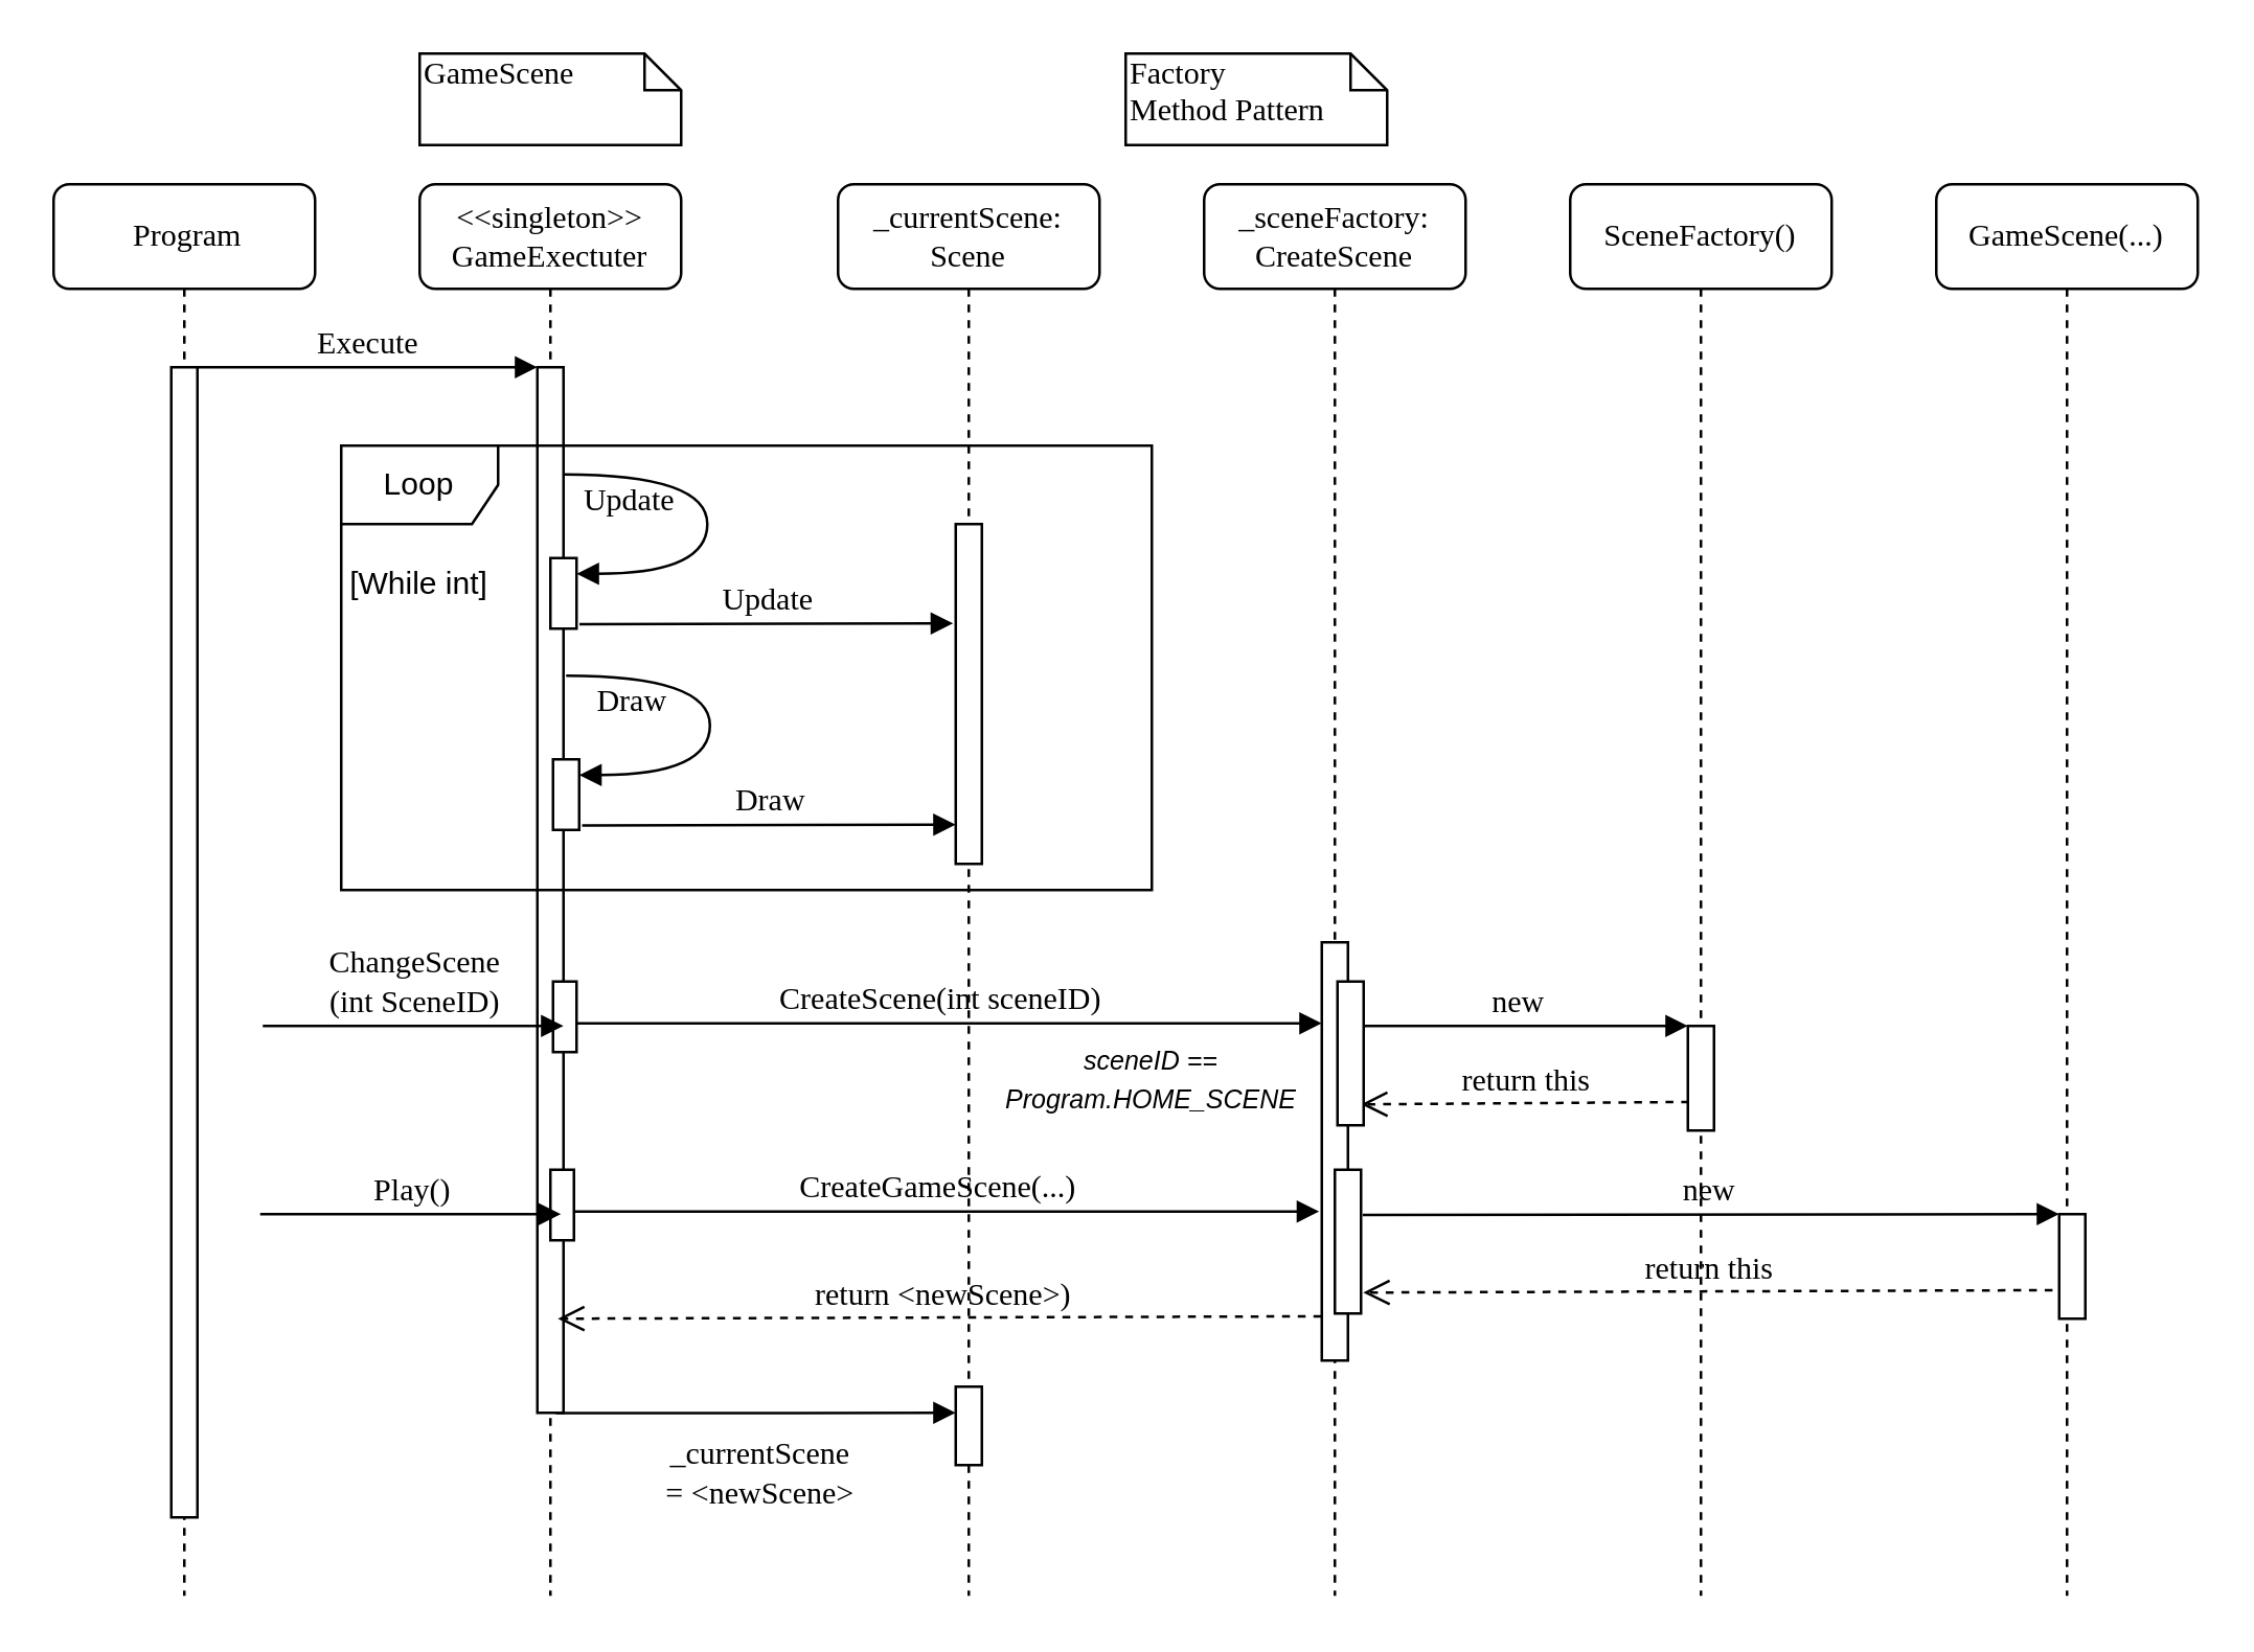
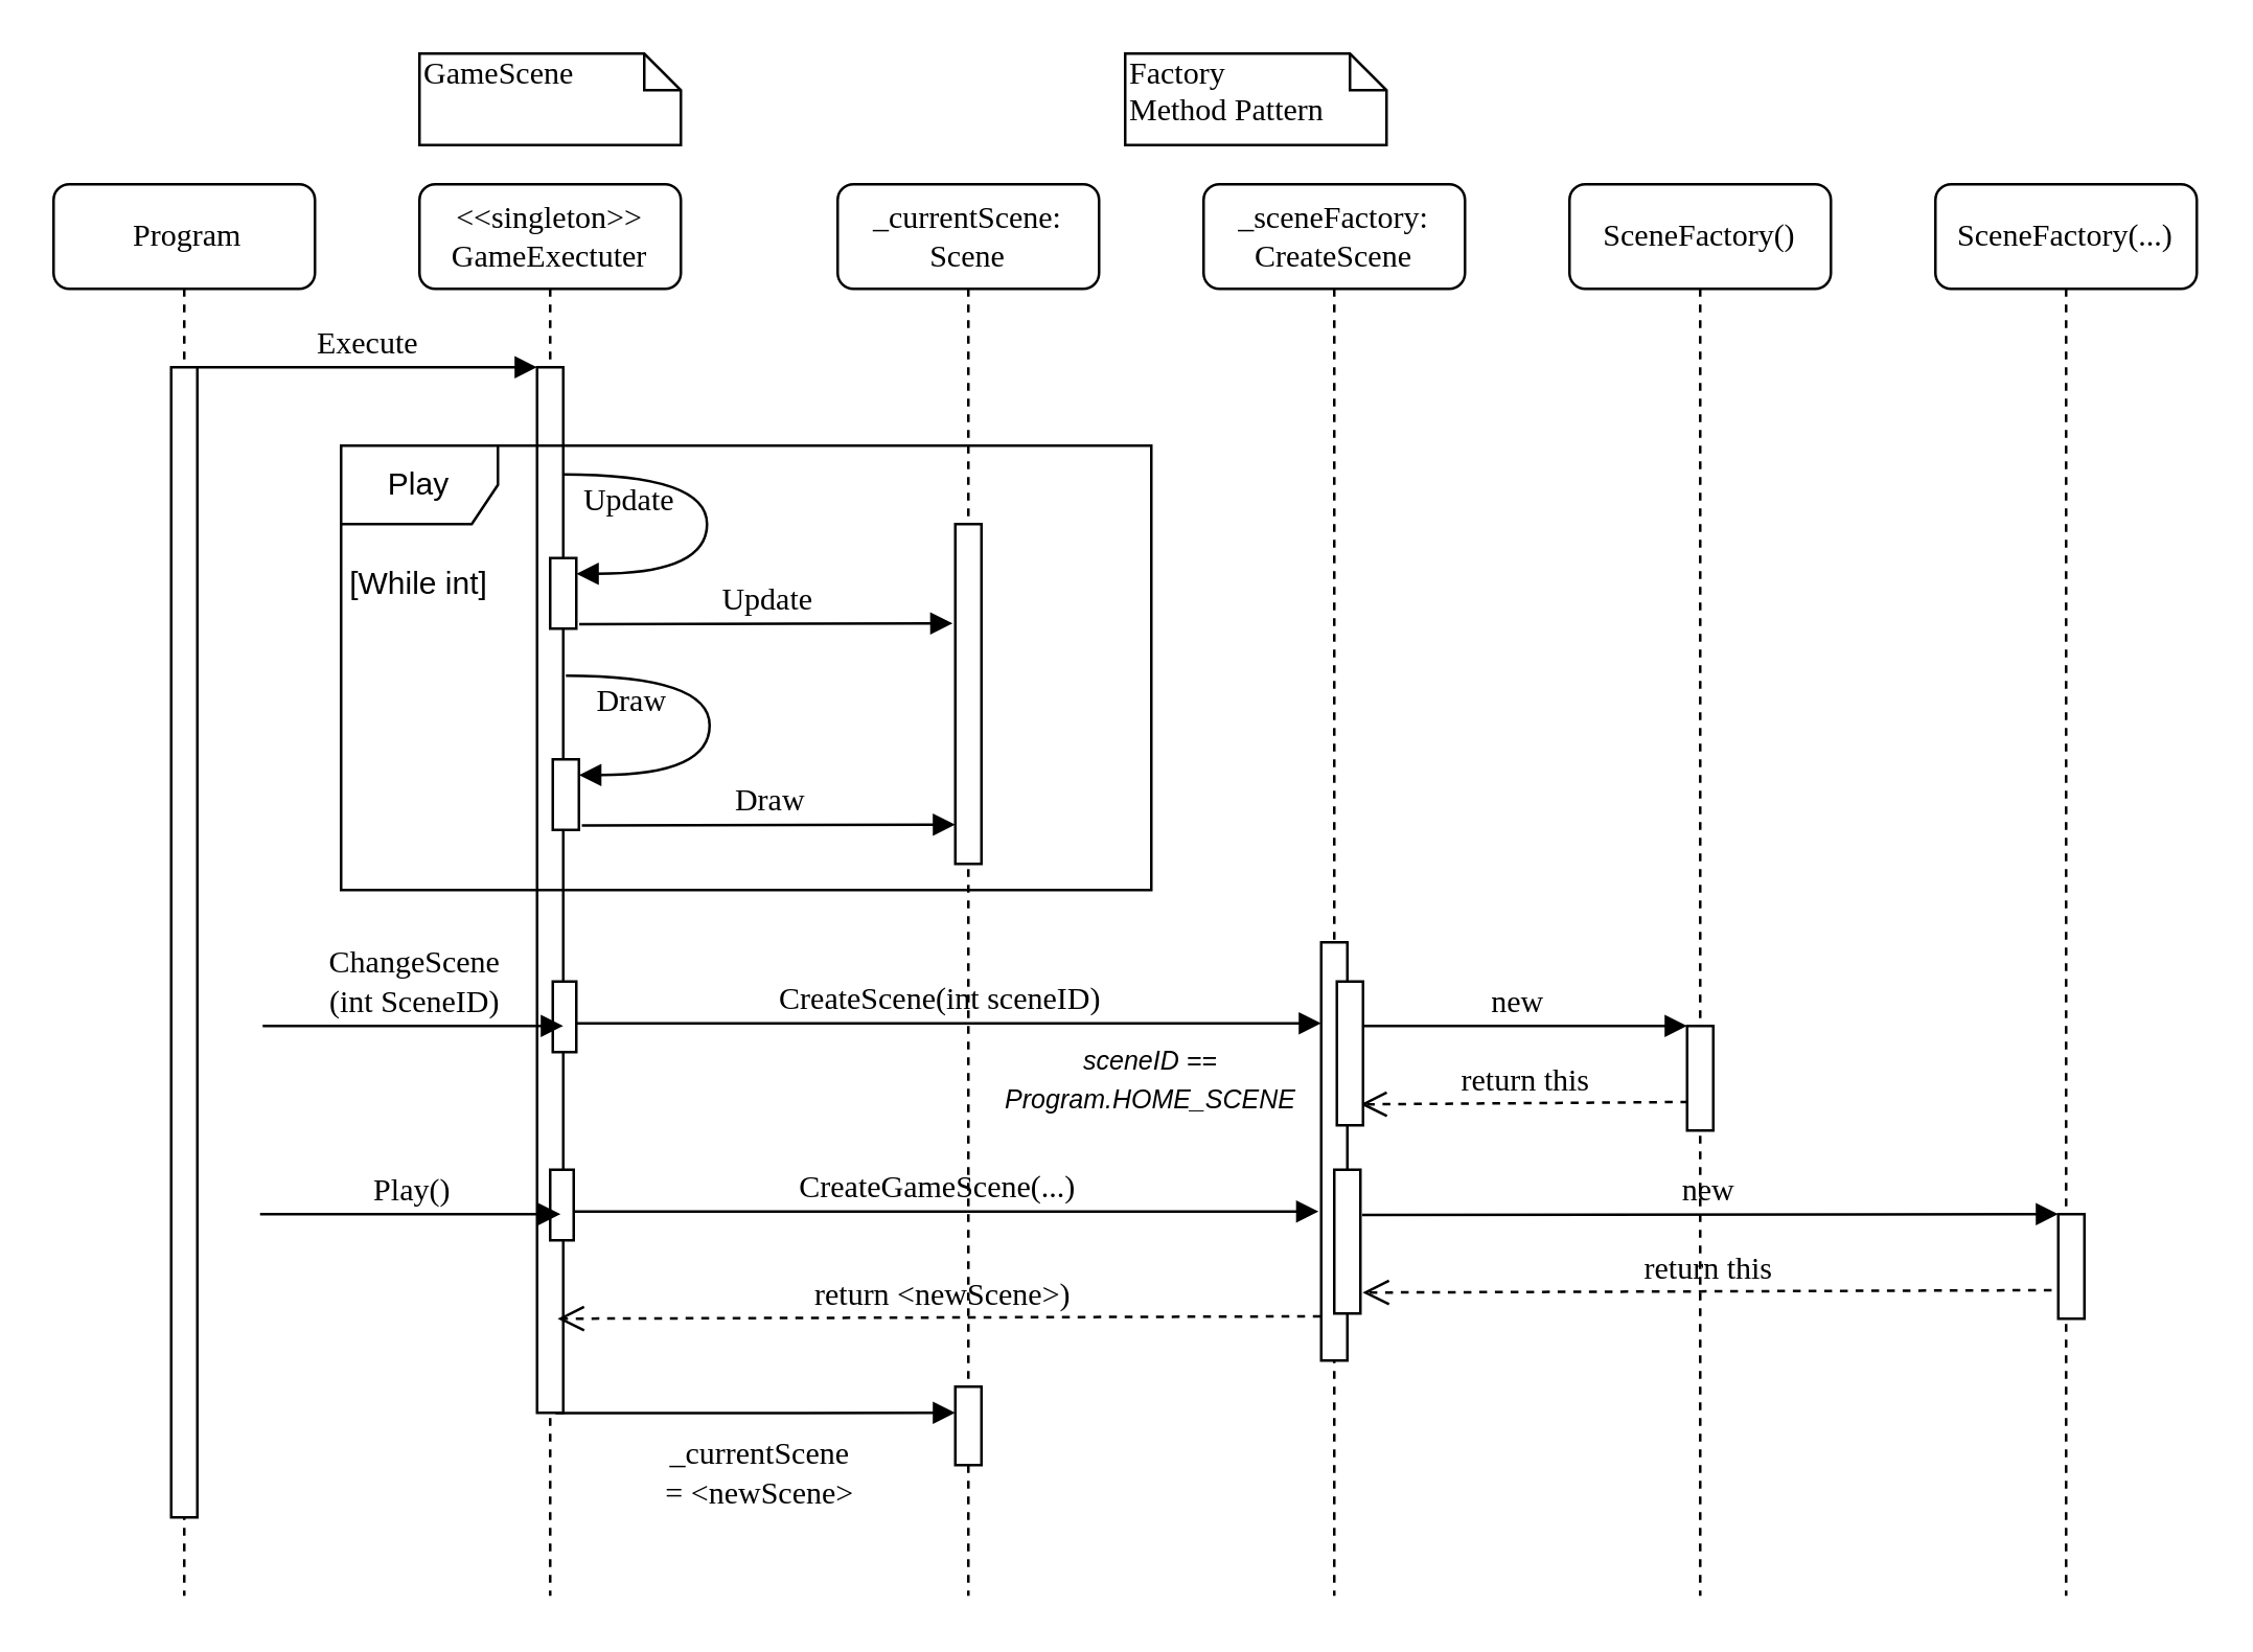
- <mxCell id="12" value="GameScene(...)" style="shape=umlLifeline;perimeter=lifelinePerimeter;whiteSpace=wrap;html=1;container=1;collapsible=0;recursiveResize=0;outlineConnect=0;rounded=1;shadow=0;comic=0;labelBackgroundColor=none;strokeWidth=1;fontFamily=Verdana;fontSize=12;align=center;" parent="1" vertex="1"><mxGeometry x="740" y="70" width="100" height="540" as="geometry" /></mxCell>
+ <mxCell id="12" value="SceneFactory(...)" style="shape=umlLifeline;perimeter=lifelinePerimeter;whiteSpace=wrap;html=1;container=1;collapsible=0;recursiveResize=0;outlineConnect=0;rounded=1;shadow=0;comic=0;labelBackgroundColor=none;strokeWidth=1;fontFamily=Verdana;fontSize=12;align=center;" parent="1" vertex="1"><mxGeometry x="740" y="70" width="100" height="540" as="geometry" /></mxCell>
- <mxCell id="21" value="Loop" style="shape=umlFrame;whiteSpace=wrap;html=1;pointerEvents=0;" vertex="1" parent="1"><mxGeometry x="130" y="170" width="310" height="170" as="geometry" /></mxCell>
+ <mxCell id="21" value="Play" style="shape=umlFrame;whiteSpace=wrap;html=1;pointerEvents=0;" vertex="1" parent="1"><mxGeometry x="130" y="170" width="310" height="170" as="geometry" /></mxCell>
